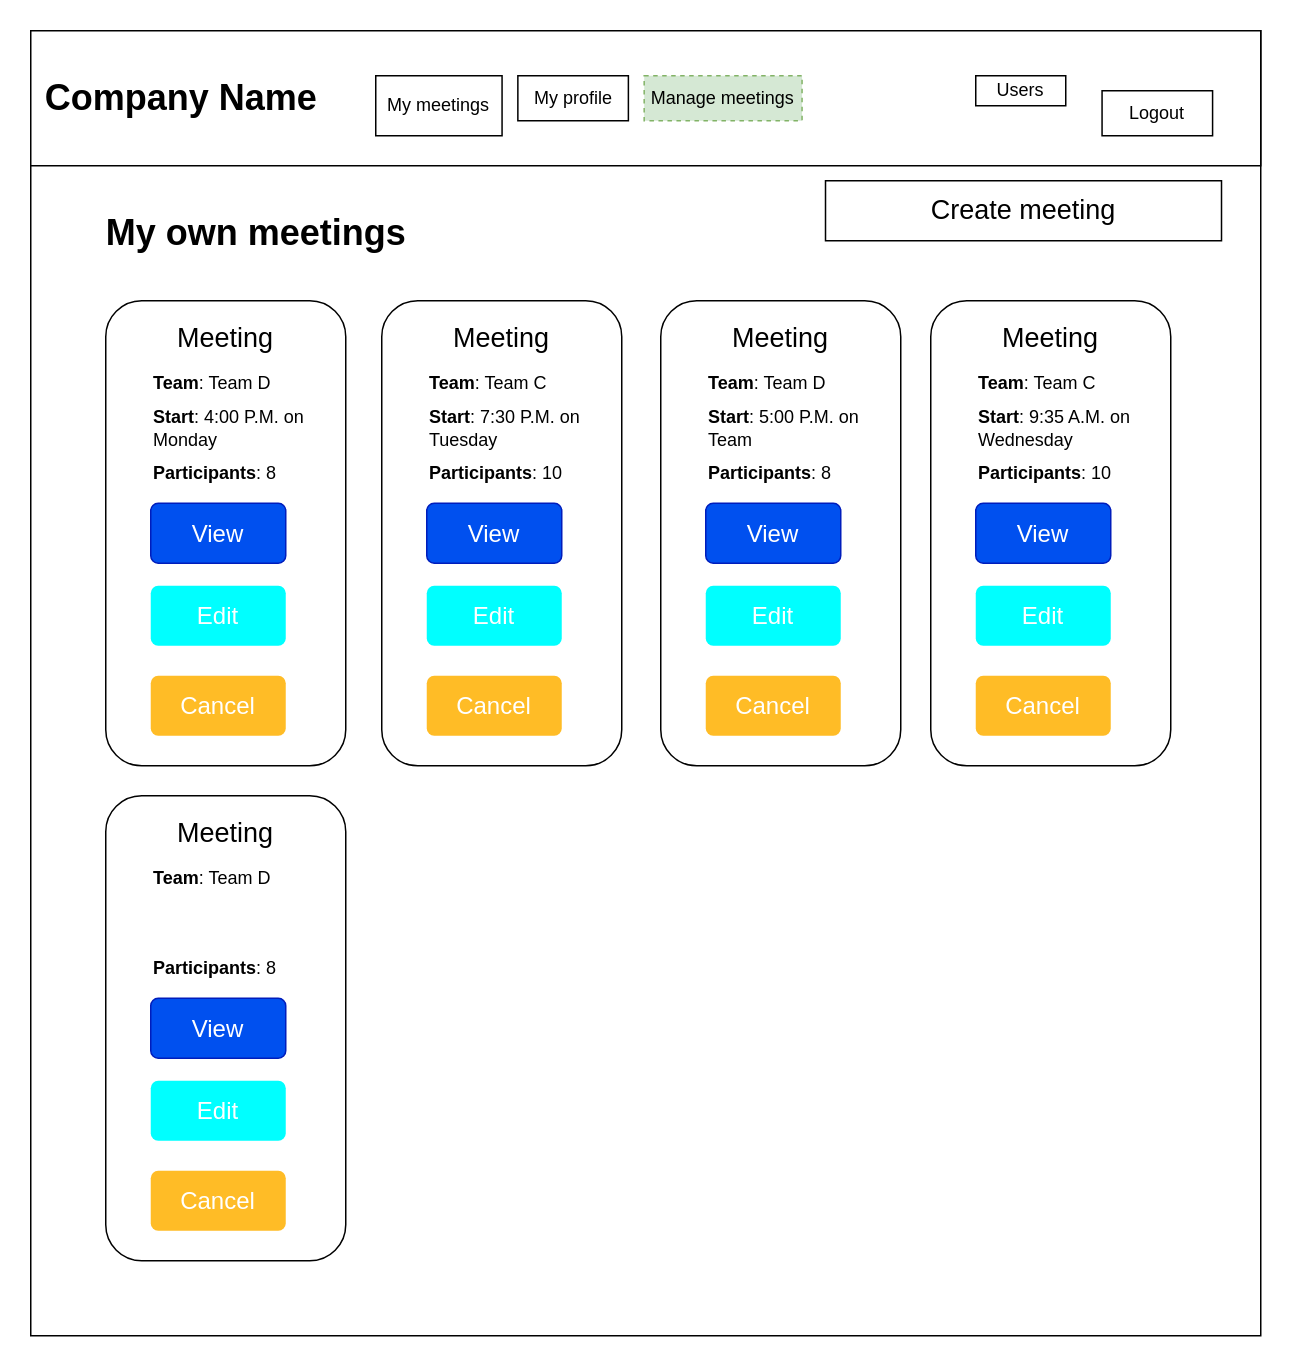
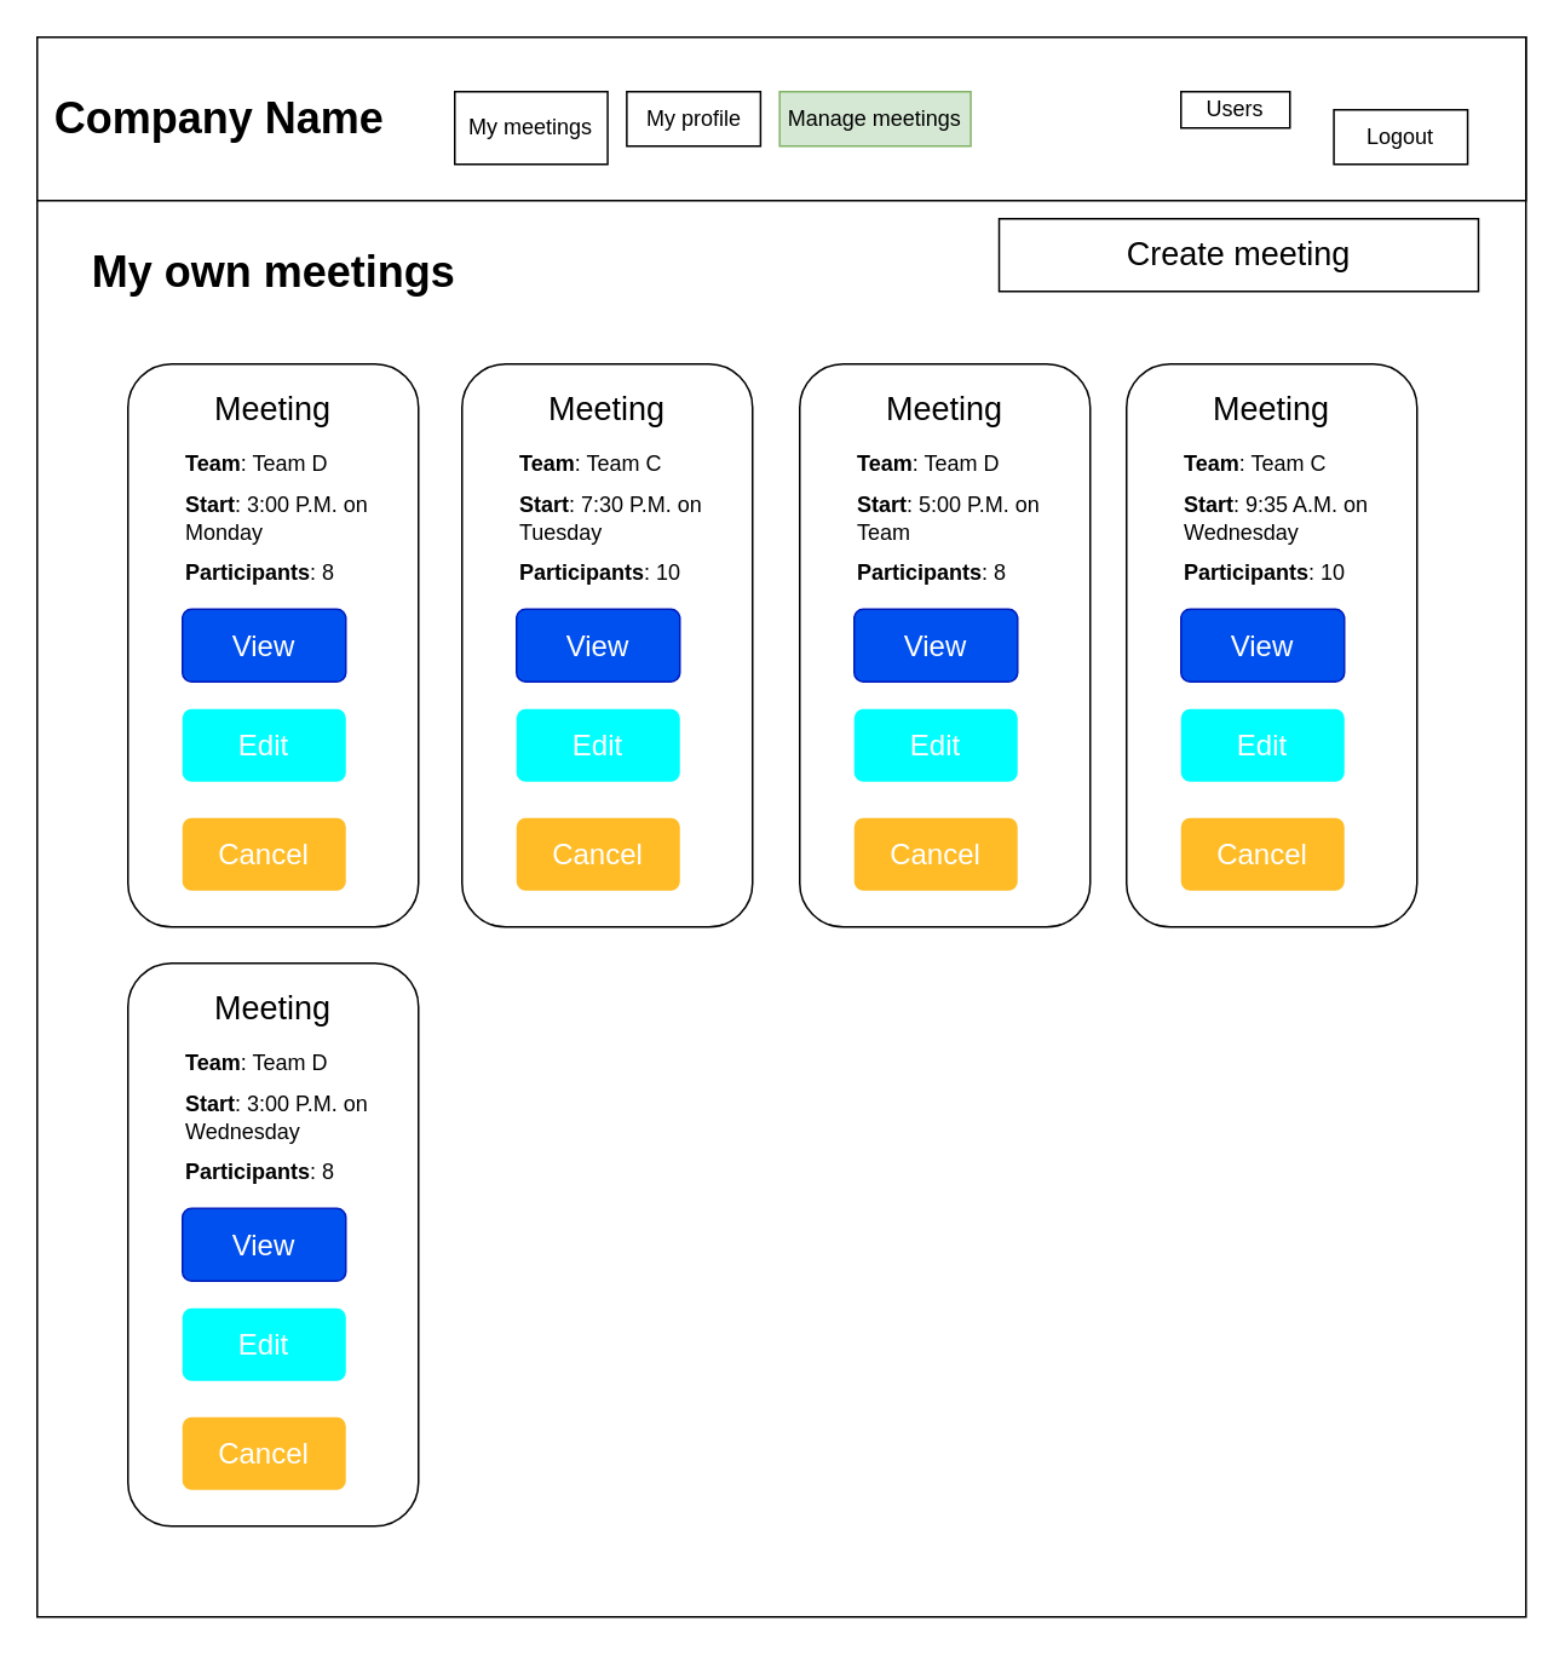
- <mxCell id="55" value="Manage meetings" style="rounded=0;whiteSpace=wrap;html=1;fillColor=#d5e8d4;strokeColor=#82b366;dashed=1;" parent="50" vertex="1"><mxGeometry x="408.947" y="30" width="105.263" height="30" as="geometry" /></mxCell>
+ <mxCell id="55" value="Manage meetings" style="rounded=0;whiteSpace=wrap;html=1;fillColor=#d5e8d4;strokeColor=#82b366;" parent="50" vertex="1"><mxGeometry x="408.947" y="30" width="105.263" height="30" as="geometry" /></mxCell>
- <mxCell id="3" value="My own meetings" style="text;strokeColor=none;fillColor=none;html=1;fontSize=24;fontStyle=1;verticalAlign=middle;align=center;" parent="1" vertex="1"><mxGeometry x="65" y="135" width="210" height="40" as="geometry" /></mxCell>
+ <mxCell id="3" value="My own meetings" style="text;strokeColor=none;fillColor=none;html=1;fontSize=24;fontStyle=1;verticalAlign=middle;align=center;" parent="1" vertex="1"><mxGeometry x="45" y="130" width="210" height="40" as="geometry" /></mxCell>
- <mxCell id="18" value="&lt;b&gt;Start&lt;/b&gt;: 4:00 P.M. on Monday" style="text;html=1;strokeColor=none;fillColor=none;align=left;verticalAlign=middle;whiteSpace=wrap;rounded=0;" parent="14" vertex="1"><mxGeometry x="30" y="70" width="110" height="30" as="geometry" /></mxCell>
+ <mxCell id="18" value="&lt;b&gt;Start&lt;/b&gt;: 3:00 P.M. on Monday" style="text;html=1;strokeColor=none;fillColor=none;align=left;verticalAlign=middle;whiteSpace=wrap;rounded=0;" parent="14" vertex="1"><mxGeometry x="30" y="70" width="110" height="30" as="geometry" /></mxCell>
+ <mxCell id="9" value="&lt;b&gt;Start&lt;/b&gt;: 3:00 P.M. on Wednesday" style="text;html=1;strokeColor=none;fillColor=none;align=left;verticalAlign=middle;whiteSpace=wrap;rounded=0;" parent="5" vertex="1"><mxGeometry x="30" y="70" width="110" height="30" as="geometry" /></mxCell>
